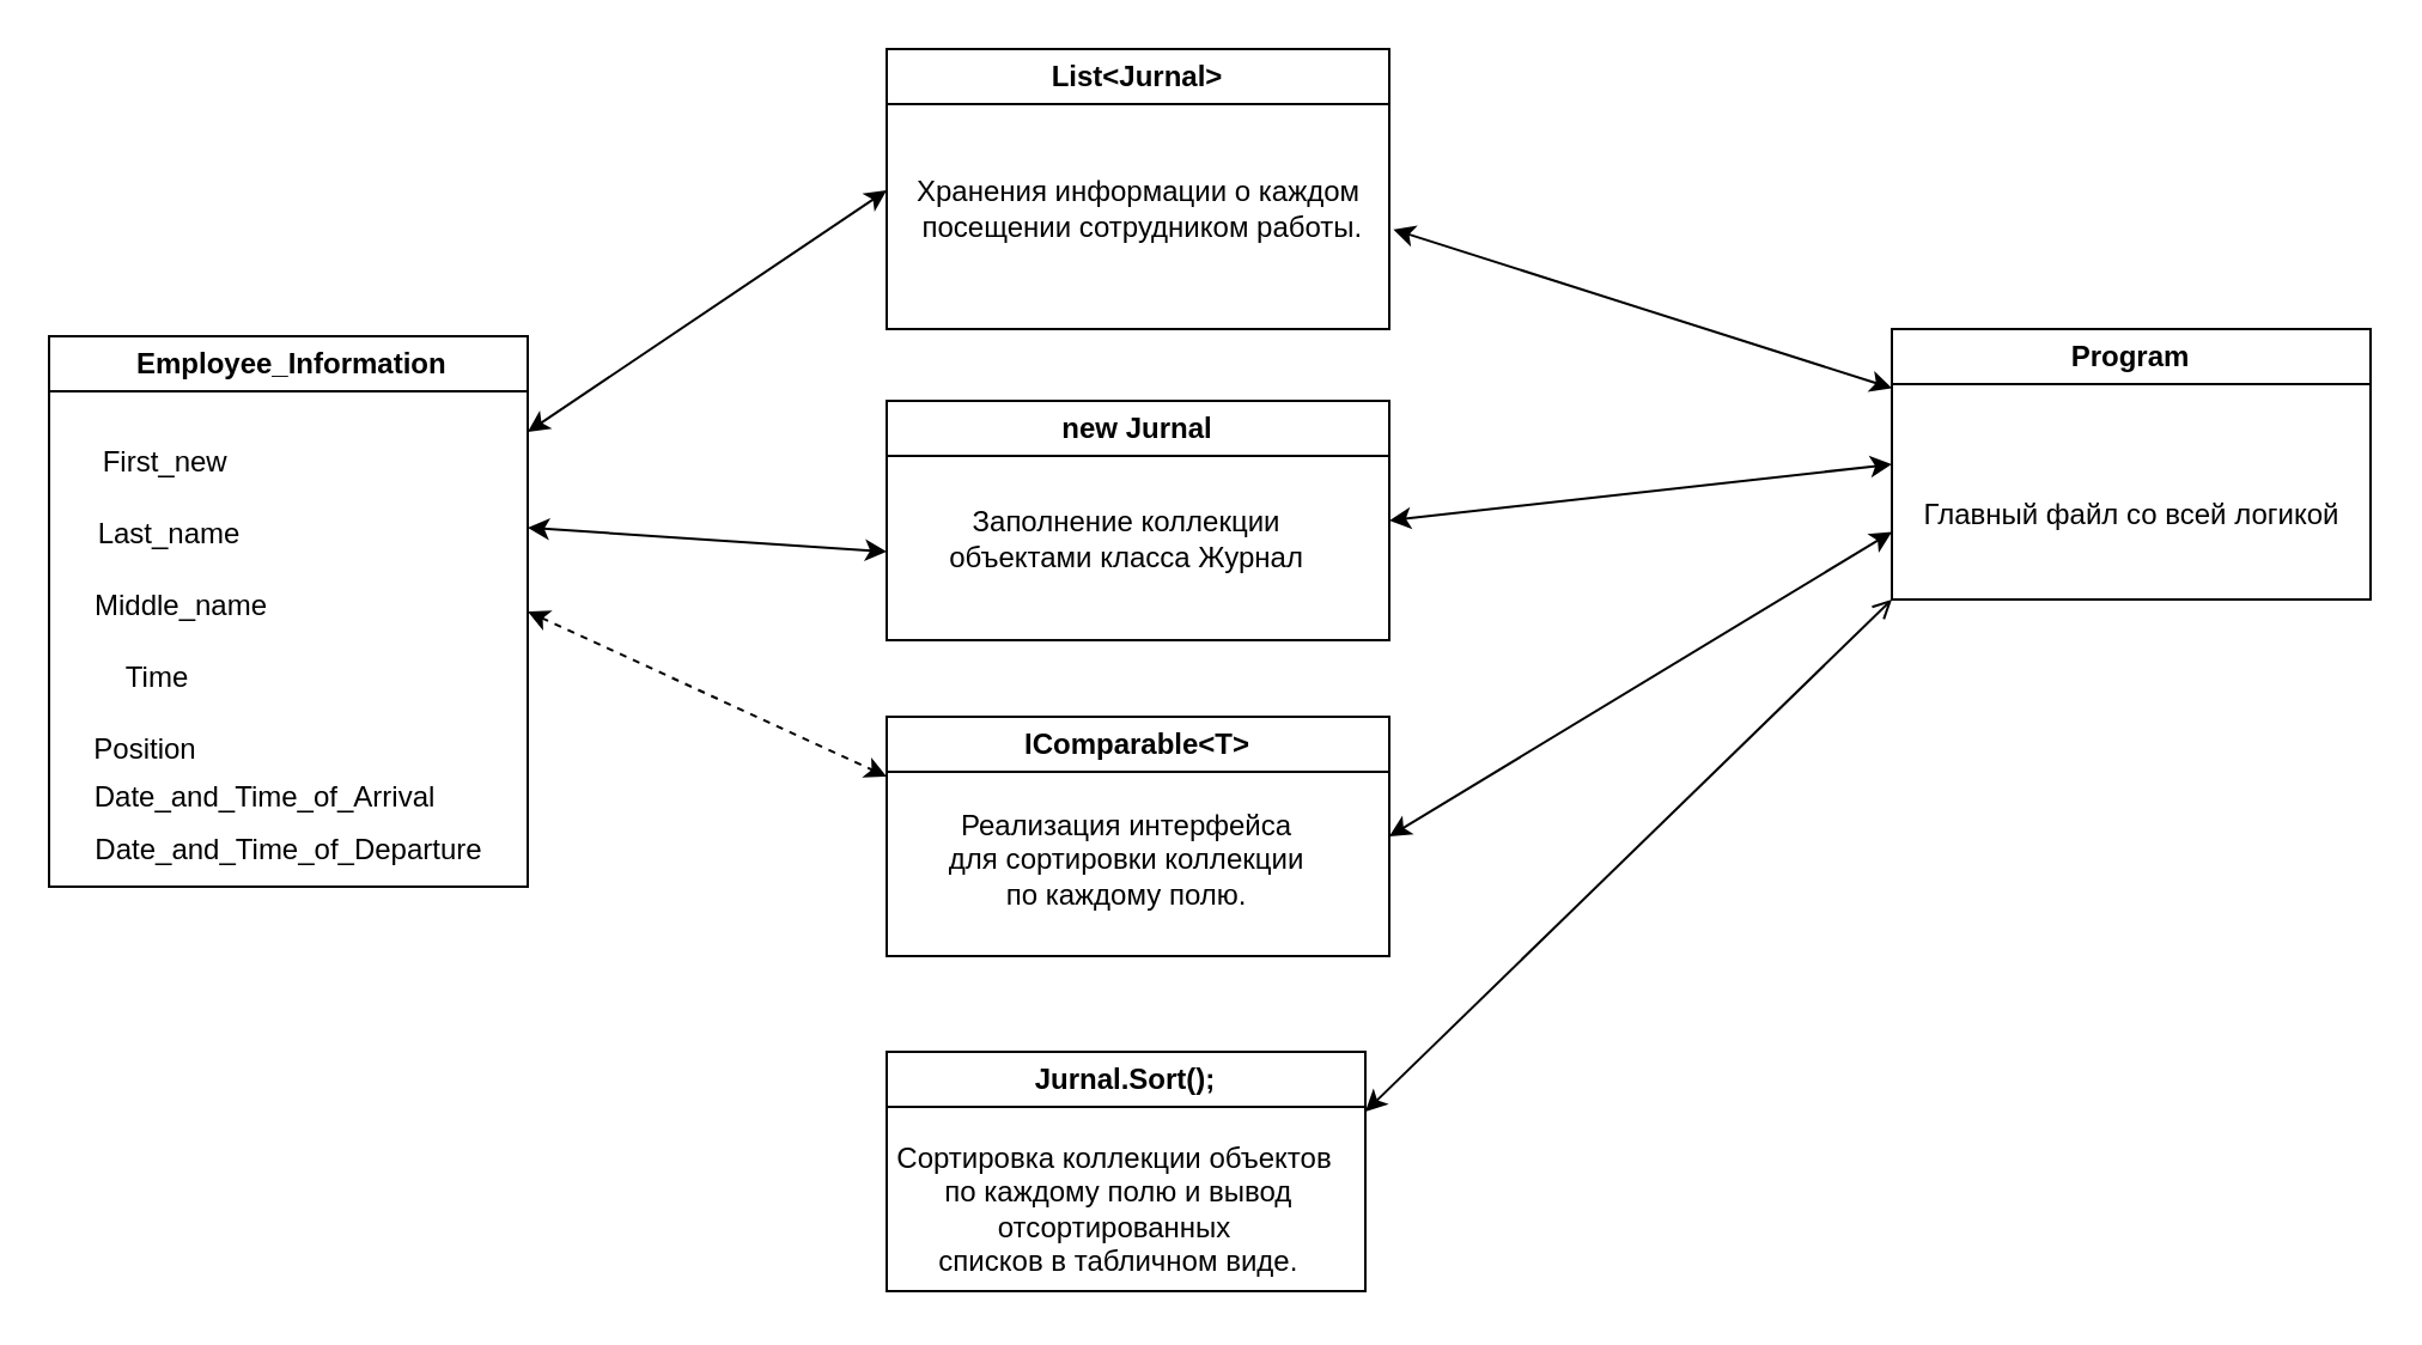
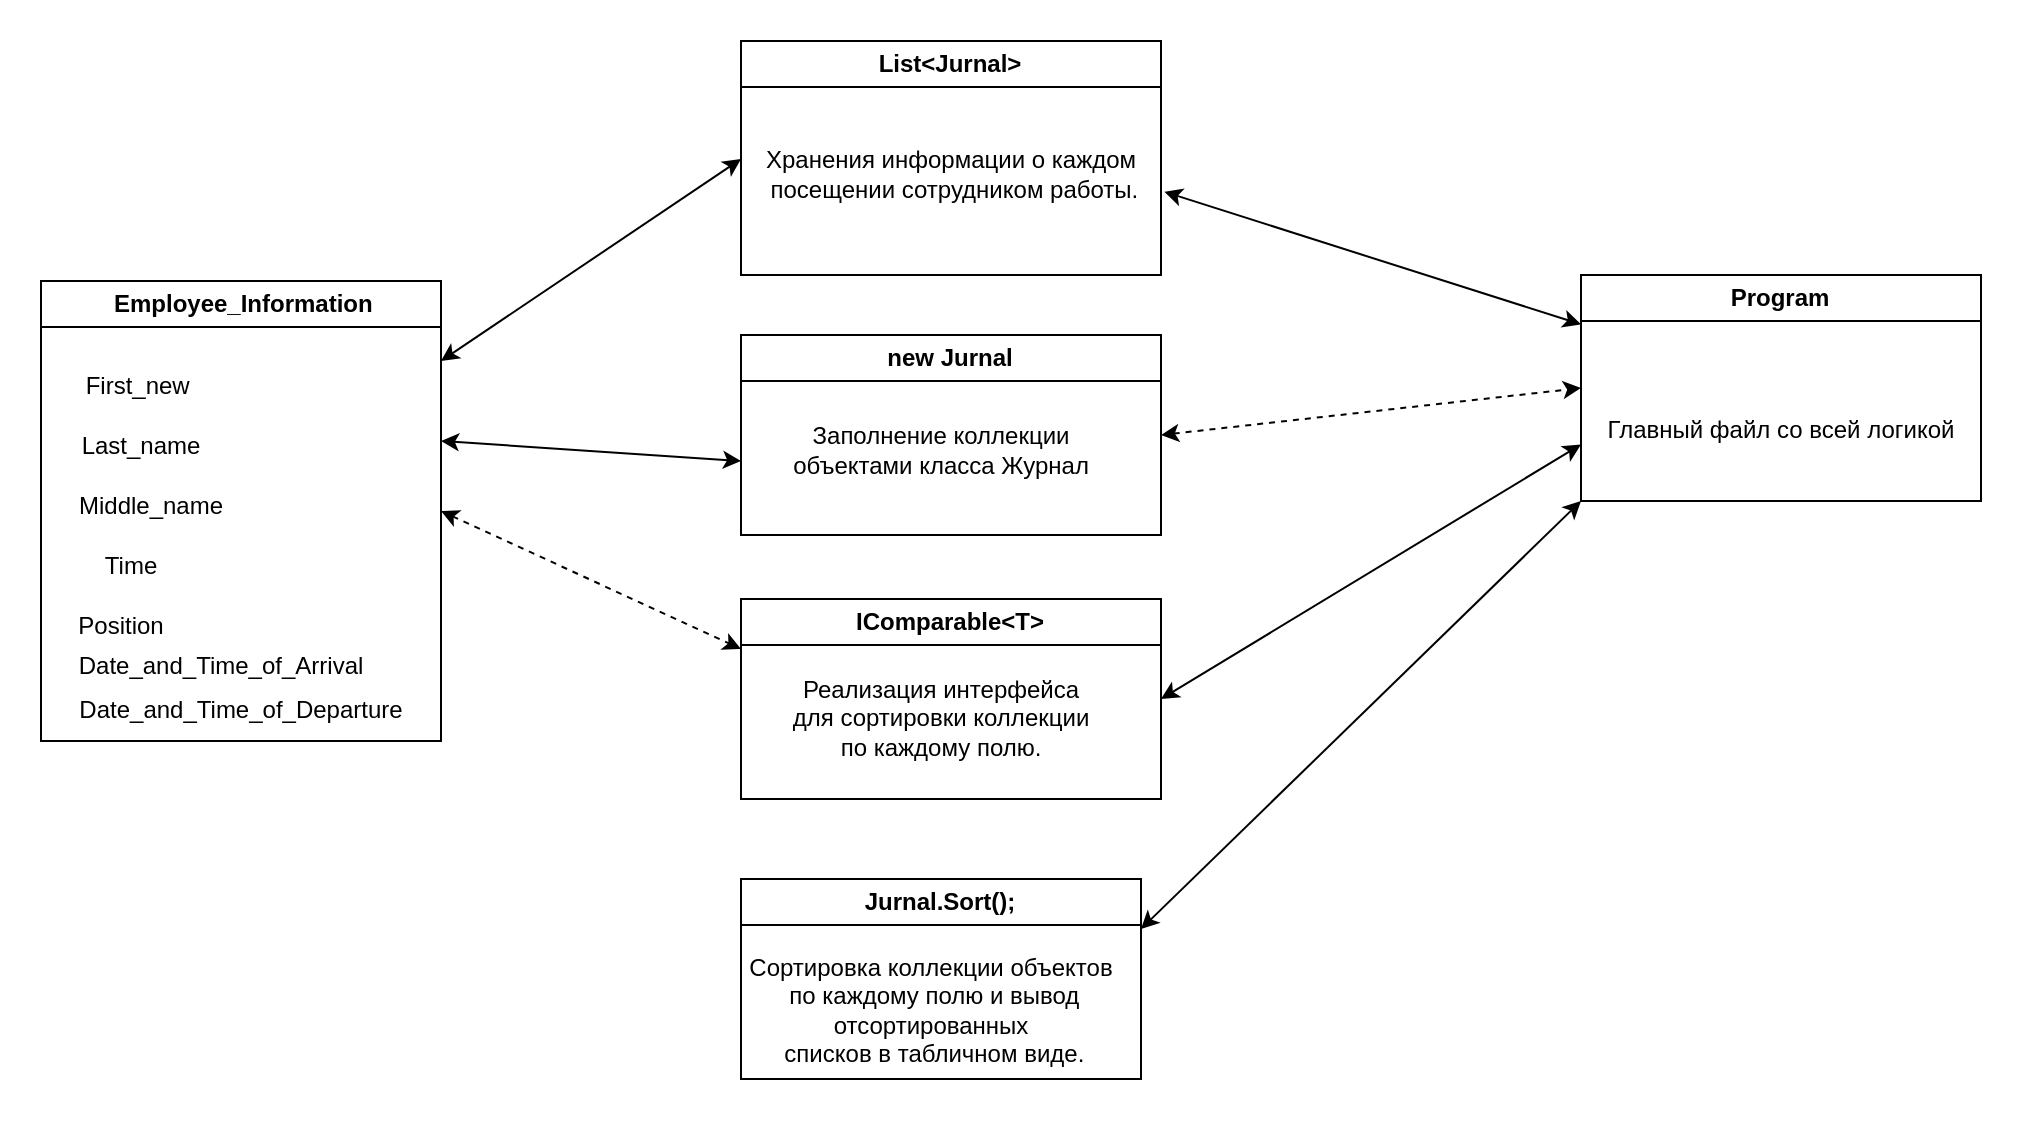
- <mxCell id="22" value="" style="endArrow=classic;startArrow=classic;html=1;rounded=0;exitX=1;exitY=0.5;exitDx=0;exitDy=0;entryX=0;entryY=0.5;entryDx=0;entryDy=0;" parent="1" source="12" target="25" edge="1"><mxGeometry width="50" height="50" relative="1" as="geometry"><mxPoint x="620" y="230" as="sourcePoint" /><mxPoint x="770" y="240" as="targetPoint" /></mxGeometry></mxCell>
+ <mxCell id="22" value="" style="endArrow=classic;startArrow=classic;html=1;rounded=0;exitX=1;exitY=0.5;exitDx=0;exitDy=0;entryX=0;entryY=0.5;entryDx=0;entryDy=0;dashed=1;" parent="1" source="12" target="25" edge="1"><mxGeometry width="50" height="50" relative="1" as="geometry"><mxPoint x="620" y="230" as="sourcePoint" /><mxPoint x="770" y="240" as="targetPoint" /></mxGeometry></mxCell>
- <mxCell id="24" value="" style="endArrow=open;startArrow=classic;html=1;rounded=0;exitX=1;exitY=0.25;exitDx=0;exitDy=0;entryX=0;entryY=1;entryDx=0;entryDy=0;" parent="1" source="16" target="25" edge="1"><mxGeometry width="50" height="50" relative="1" as="geometry"><mxPoint x="620" y="323" as="sourcePoint" /><mxPoint x="840" y="320" as="targetPoint" /></mxGeometry></mxCell>
+ <mxCell id="24" value="" style="endArrow=classic;startArrow=classic;html=1;rounded=0;exitX=1;exitY=0.25;exitDx=0;exitDy=0;entryX=0;entryY=1;entryDx=0;entryDy=0;" parent="1" source="16" target="25" edge="1"><mxGeometry width="50" height="50" relative="1" as="geometry"><mxPoint x="620" y="323" as="sourcePoint" /><mxPoint x="840" y="320" as="targetPoint" /></mxGeometry></mxCell>
